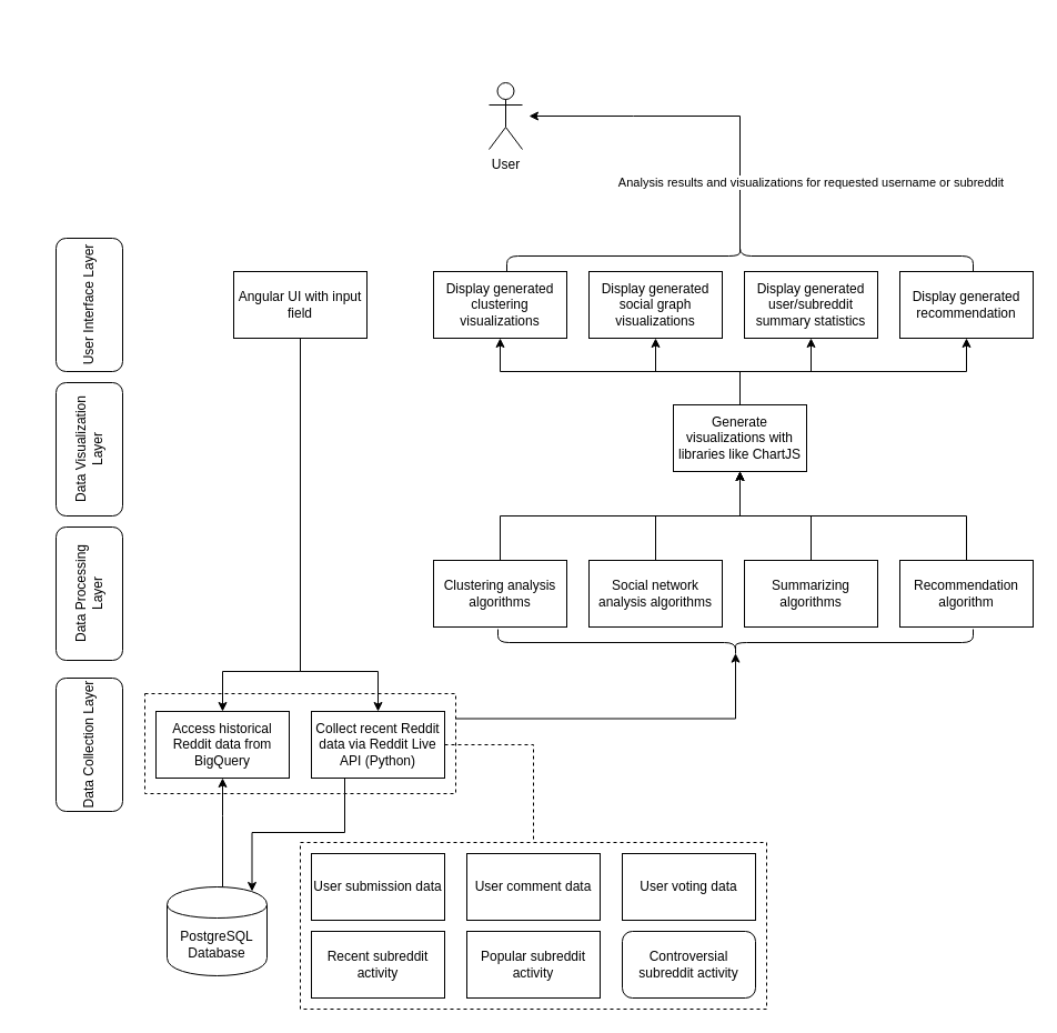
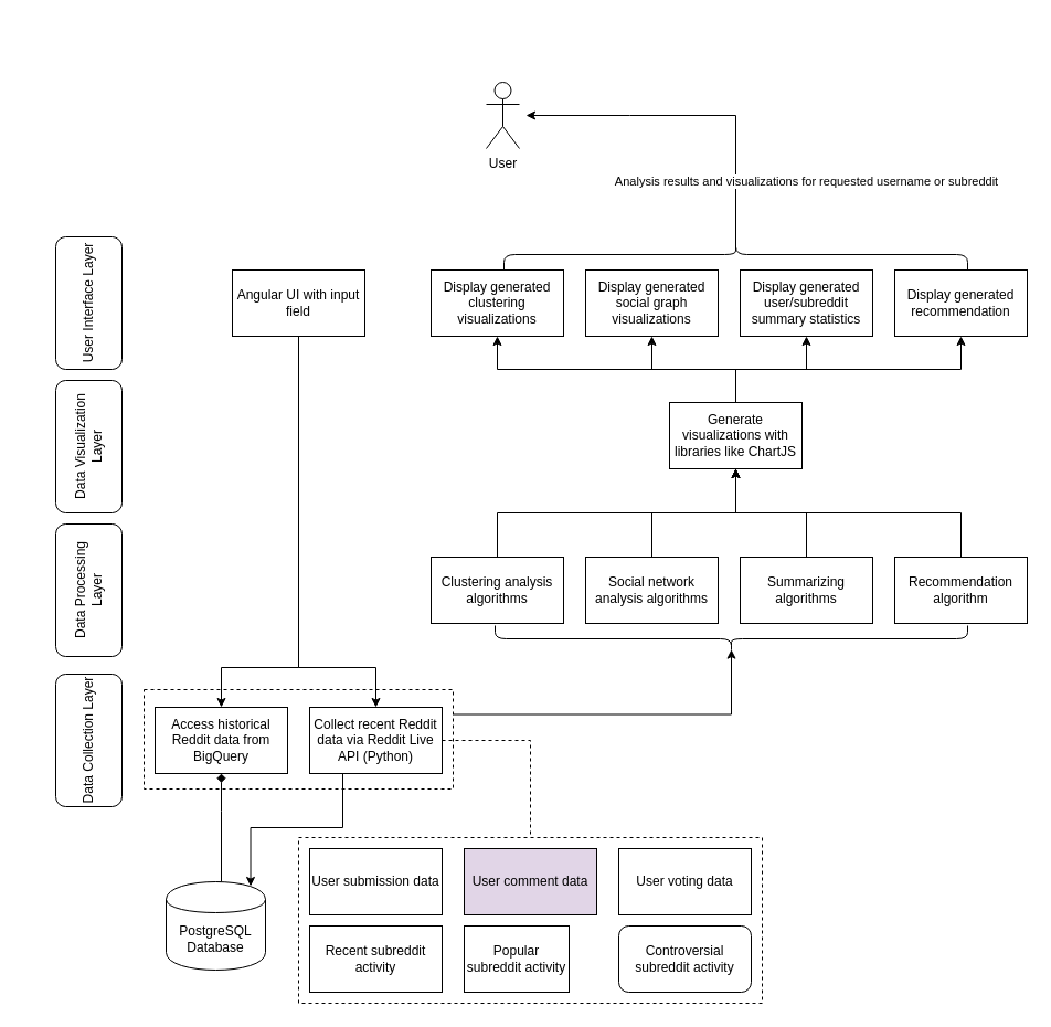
- <mxCell id="28" style="edgeStyle=orthogonalEdgeStyle;rounded=0;orthogonalLoop=1;jettySize=auto;html=1;exitX=0.5;exitY=0;exitDx=0;exitDy=0;entryX=0.5;entryY=1;entryDx=0;entryDy=0;" edge="1" parent="1" source="29" target="18"><mxGeometry relative="1" as="geometry"><Array as="points"><mxPoint x="200" y="734" /><mxPoint x="200" y="734" /></Array></mxGeometry></mxCell>
+ <mxCell id="28" style="edgeStyle=orthogonalEdgeStyle;rounded=0;orthogonalLoop=1;jettySize=auto;html=1;exitX=0.5;exitY=0;exitDx=0;exitDy=0;entryX=0.5;entryY=1;entryDx=0;entryDy=0;endArrow=diamond;" edge="1" parent="1" source="29" target="18"><mxGeometry relative="1" as="geometry"><Array as="points"><mxPoint x="200" y="734" /><mxPoint x="200" y="734" /></Array></mxGeometry></mxCell>
- <mxCell id="23" value="User comment data" style="rounded=0;whiteSpace=wrap;html=1;" vertex="1" parent="1"><mxGeometry x="420" y="768" width="120" height="60" as="geometry" /></mxCell>
+ <mxCell id="23" value="User comment data" style="rounded=0;whiteSpace=wrap;html=1;fillColor=#e1d5e7;" vertex="1" parent="1"><mxGeometry x="420" y="768" width="120" height="60" as="geometry" /></mxCell>
- <mxCell id="27" value="Popular subreddit activity" style="rounded=0;whiteSpace=wrap;html=1;" vertex="1" parent="1"><mxGeometry x="420" y="838" width="120" height="60" as="geometry" /></mxCell>
+ <mxCell id="27" value="Popular subreddit activity" style="rounded=0;whiteSpace=wrap;html=1;" vertex="1" parent="1"><mxGeometry x="420" y="838" width="95" height="60" as="geometry" /></mxCell>
